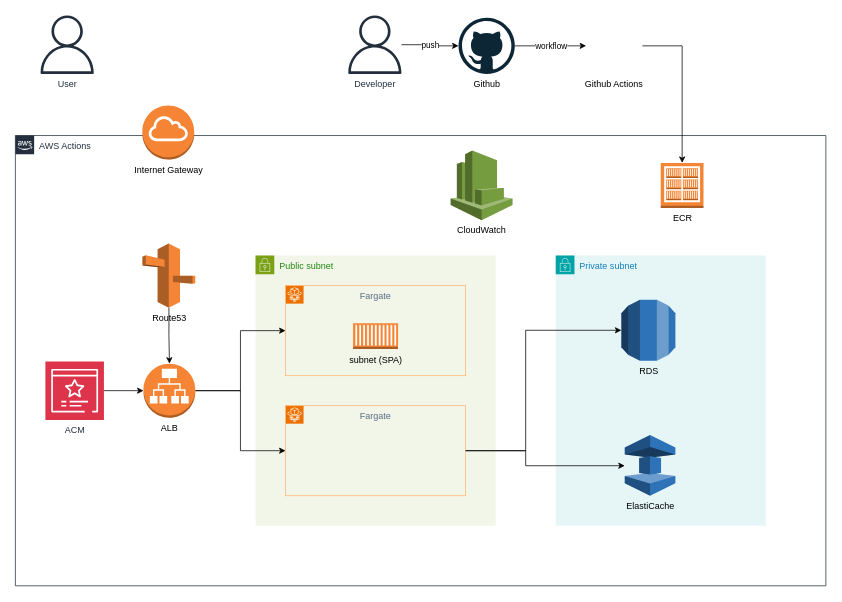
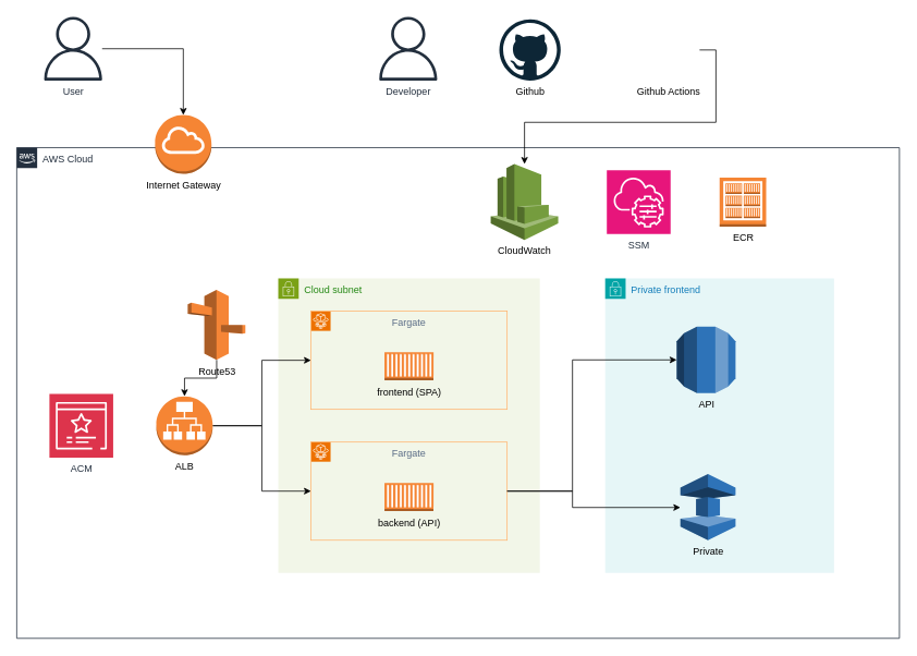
+ <mxCell id="35" style="edgeStyle=orthogonalEdgeStyle;rounded=0;orthogonalLoop=1;jettySize=auto;html=1;" parent="1" source="34" target="25" edge="1"><mxGeometry relative="1" as="geometry" /></mxCell>
- <mxCell id="30" value="push" style="edgeStyle=orthogonalEdgeStyle;rounded=0;orthogonalLoop=1;jettySize=auto;html=1;" parent="1" source="31" target="29" edge="1"><mxGeometry relative="1" as="geometry" /></mxCell>
- <mxCell id="28" value="workflow" style="edgeStyle=orthogonalEdgeStyle;rounded=0;orthogonalLoop=1;jettySize=auto;html=1;" parent="1" source="29" target="33" edge="1"><mxGeometry relative="1" as="geometry" /></mxCell>
- <mxCell id="32" style="edgeStyle=orthogonalEdgeStyle;rounded=0;orthogonalLoop=1;jettySize=auto;html=1;exitX=1;exitY=0.5;exitDx=0;exitDy=0;" parent="1" source="33" target="22" edge="1"><mxGeometry relative="1" as="geometry" /></mxCell>
+ <mxCell id="32" style="edgeStyle=orthogonalEdgeStyle;rounded=0;orthogonalLoop=1;jettySize=auto;html=1;exitX=1;exitY=0.5;exitDx=0;exitDy=0;" parent="1" source="33" target="23" edge="1"><mxGeometry relative="1" as="geometry" /></mxCell>
- <mxCell id="2" value="AWS Actions" style="points=[[0,0],[0.25,0],[0.5,0],[0.75,0],[1,0],[1,0.25],[1,0.5],[1,0.75],[1,1],[0.75,1],[0.5,1],[0.25,1],[0,1],[0,0.75],[0,0.5],[0,0.25]];outlineConnect=0;gradientColor=none;html=1;whiteSpace=wrap;fontSize=12;fontStyle=0;container=1;pointerEvents=0;collapsible=0;recursiveResize=0;shape=mxgraph.aws4.group;grIcon=mxgraph.aws4.group_aws_cloud_alt;strokeColor=#232F3E;fillColor=none;verticalAlign=top;align=left;spacingLeft=30;fontColor=#232F3E;dashed=0;" parent="1" vertex="1"><mxGeometry x="20" y="180" width="1080" height="600" as="geometry" /></mxCell>
+ <mxCell id="2" value="AWS Cloud" style="points=[[0,0],[0.25,0],[0.5,0],[0.75,0],[1,0],[1,0.25],[1,0.5],[1,0.75],[1,1],[0.75,1],[0.5,1],[0.25,1],[0,1],[0,0.75],[0,0.5],[0,0.25]];outlineConnect=0;gradientColor=none;html=1;whiteSpace=wrap;fontSize=12;fontStyle=0;container=1;pointerEvents=0;collapsible=0;recursiveResize=0;shape=mxgraph.aws4.group;grIcon=mxgraph.aws4.group_aws_cloud_alt;strokeColor=#232F3E;fillColor=none;verticalAlign=top;align=left;spacingLeft=30;fontColor=#232F3E;dashed=0;" parent="1" vertex="1"><mxGeometry x="20" y="180" width="1080" height="600" as="geometry" /></mxCell>
+ <mxCell id="24" value="SSM" style="sketch=0;points=[[0,0,0],[0.25,0,0],[0.5,0,0],[0.75,0,0],[1,0,0],[0,1,0],[0.25,1,0],[0.5,1,0],[0.75,1,0],[1,1,0],[0,0.25,0],[0,0.5,0],[0,0.75,0],[1,0.25,0],[1,0.5,0],[1,0.75,0]];points=[[0,0,0],[0.25,0,0],[0.5,0,0],[0.75,0,0],[1,0,0],[0,1,0],[0.25,1,0],[0.5,1,0],[0.75,1,0],[1,1,0],[0,0.25,0],[0,0.5,0],[0,0.75,0],[1,0.25,0],[1,0.5,0],[1,0.75,0]];outlineConnect=0;fontColor=#232F3E;fillColor=#E7157B;strokeColor=#ffffff;dashed=0;verticalLabelPosition=bottom;verticalAlign=top;align=center;html=1;fontSize=12;fontStyle=0;aspect=fixed;shape=mxgraph.aws4.resourceIcon;resIcon=mxgraph.aws4.systems_manager;" parent="2" vertex="1"><mxGeometry x="722" y="27.5" width="78" height="78" as="geometry" /></mxCell>
- <mxCell id="3" value="Public subnet" style="points=[[0,0],[0.25,0],[0.5,0],[0.75,0],[1,0],[1,0.25],[1,0.5],[1,0.75],[1,1],[0.75,1],[0.5,1],[0.25,1],[0,1],[0,0.75],[0,0.5],[0,0.25]];outlineConnect=0;gradientColor=none;html=1;whiteSpace=wrap;fontSize=12;fontStyle=0;container=1;pointerEvents=0;collapsible=0;recursiveResize=0;shape=mxgraph.aws4.group;grIcon=mxgraph.aws4.group_security_group;grStroke=0;strokeColor=#7AA116;fillColor=#F2F6E8;verticalAlign=top;align=left;spacingLeft=30;fontColor=#248814;dashed=0;" parent="2" vertex="1"><mxGeometry x="320" y="160" width="320" height="360" as="geometry" /></mxCell>
+ <mxCell id="3" value="Cloud subnet" style="points=[[0,0],[0.25,0],[0.5,0],[0.75,0],[1,0],[1,0.25],[1,0.5],[1,0.75],[1,1],[0.75,1],[0.5,1],[0.25,1],[0,1],[0,0.75],[0,0.5],[0,0.25]];outlineConnect=0;gradientColor=none;html=1;whiteSpace=wrap;fontSize=12;fontStyle=0;container=1;pointerEvents=0;collapsible=0;recursiveResize=0;shape=mxgraph.aws4.group;grIcon=mxgraph.aws4.group_security_group;grStroke=0;strokeColor=#7AA116;fillColor=#F2F6E8;verticalAlign=top;align=left;spacingLeft=30;fontColor=#248814;dashed=0;" parent="2" vertex="1"><mxGeometry x="320" y="160" width="320" height="360" as="geometry" /></mxCell>
- <mxCell id="12" value="Private subnet" style="points=[[0,0],[0.25,0],[0.5,0],[0.75,0],[1,0],[1,0.25],[1,0.5],[1,0.75],[1,1],[0.75,1],[0.5,1],[0.25,1],[0,1],[0,0.75],[0,0.5],[0,0.25]];outlineConnect=0;gradientColor=none;html=1;whiteSpace=wrap;fontSize=12;fontStyle=0;container=1;pointerEvents=0;collapsible=0;recursiveResize=0;shape=mxgraph.aws4.group;grIcon=mxgraph.aws4.group_security_group;grStroke=0;strokeColor=#00A4A6;fillColor=#E6F6F7;verticalAlign=top;align=left;spacingLeft=30;fontColor=#147EBA;dashed=0;" parent="2" vertex="1"><mxGeometry x="720" y="160" width="280" height="360" as="geometry" /></mxCell>
+ <mxCell id="12" value="Private frontend" style="points=[[0,0],[0.25,0],[0.5,0],[0.75,0],[1,0],[1,0.25],[1,0.5],[1,0.75],[1,1],[0.75,1],[0.5,1],[0.25,1],[0,1],[0,0.75],[0,0.5],[0,0.25]];outlineConnect=0;gradientColor=none;html=1;whiteSpace=wrap;fontSize=12;fontStyle=0;container=1;pointerEvents=0;collapsible=0;recursiveResize=0;shape=mxgraph.aws4.group;grIcon=mxgraph.aws4.group_security_group;grStroke=0;strokeColor=#00A4A6;fillColor=#E6F6F7;verticalAlign=top;align=left;spacingLeft=30;fontColor=#147EBA;dashed=0;" parent="2" vertex="1"><mxGeometry x="720" y="160" width="280" height="360" as="geometry" /></mxCell>
- <mxCell id="16" value="Route53" style="outlineConnect=0;dashed=0;verticalLabelPosition=bottom;verticalAlign=top;align=center;html=1;shape=mxgraph.aws3.route_53;fillColor=#F58536;gradientColor=none;" parent="2" vertex="1"><mxGeometry x="169.25" y="144" width="70.5" height="85.5" as="geometry" /></mxCell>
+ <mxCell id="16" value="Route53" style="outlineConnect=0;dashed=0;verticalLabelPosition=bottom;verticalAlign=top;align=center;html=1;shape=mxgraph.aws3.route_53;fillColor=#F58536;gradientColor=none;" parent="2" vertex="1"><mxGeometry x="209.25" y="174" width="70.5" height="85.5" as="geometry" /></mxCell>
- <mxCell id="7" value="subnet (SPA)" style="outlineConnect=0;dashed=0;verticalLabelPosition=bottom;verticalAlign=top;align=center;html=1;shape=mxgraph.aws3.ec2_compute_container;fillColor=#F58534;gradientColor=none;" parent="4" vertex="1"><mxGeometry x="90" y="50" width="60" height="34.5" as="geometry" /></mxCell>
+ <mxCell id="7" value="frontend (SPA)" style="outlineConnect=0;dashed=0;verticalLabelPosition=bottom;verticalAlign=top;align=center;html=1;shape=mxgraph.aws3.ec2_compute_container;fillColor=#F58534;gradientColor=none;" parent="4" vertex="1"><mxGeometry x="90" y="50" width="60" height="34.5" as="geometry" /></mxCell>
- <mxCell id="13" value="RDS" style="outlineConnect=0;dashed=0;verticalLabelPosition=bottom;verticalAlign=top;align=center;html=1;shape=mxgraph.aws3.rds;fillColor=#2E73B8;gradientColor=none;" parent="12" vertex="1"><mxGeometry x="87.5" y="59" width="72" height="81" as="geometry" /></mxCell>
+ <mxCell id="13" value="API" style="outlineConnect=0;dashed=0;verticalLabelPosition=bottom;verticalAlign=top;align=center;html=1;shape=mxgraph.aws3.rds;fillColor=#2E73B8;gradientColor=none;" parent="12" vertex="1"><mxGeometry x="87.5" y="59" width="72" height="81" as="geometry" /></mxCell>
- <mxCell id="20" style="edgeStyle=orthogonalEdgeStyle;rounded=0;orthogonalLoop=1;jettySize=auto;html=1;" parent="2" source="21" target="19" edge="1"><mxGeometry relative="1" as="geometry" /></mxCell>
+ <mxCell id="11" value="backend (API)" style="outlineConnect=0;dashed=0;verticalLabelPosition=bottom;verticalAlign=top;align=center;html=1;shape=mxgraph.aws3.ec2_compute_container;fillColor=#F58534;gradientColor=none;" parent="8" vertex="1"><mxGeometry x="90" y="50" width="60" height="34.5" as="geometry" /></mxCell>
- <mxCell id="14" value="ElastiCache" style="outlineConnect=0;dashed=0;verticalLabelPosition=bottom;verticalAlign=top;align=center;html=1;shape=mxgraph.aws3.elasticache;fillColor=#2E73B8;gradientColor=none;" parent="12" vertex="1"><mxGeometry x="92" y="239" width="67.5" height="81" as="geometry" /></mxCell>
+ <mxCell id="14" value="Private" style="outlineConnect=0;dashed=0;verticalLabelPosition=bottom;verticalAlign=top;align=center;html=1;shape=mxgraph.aws3.elasticache;fillColor=#2E73B8;gradientColor=none;" parent="12" vertex="1"><mxGeometry x="92" y="239" width="67.5" height="81" as="geometry" /></mxCell>
